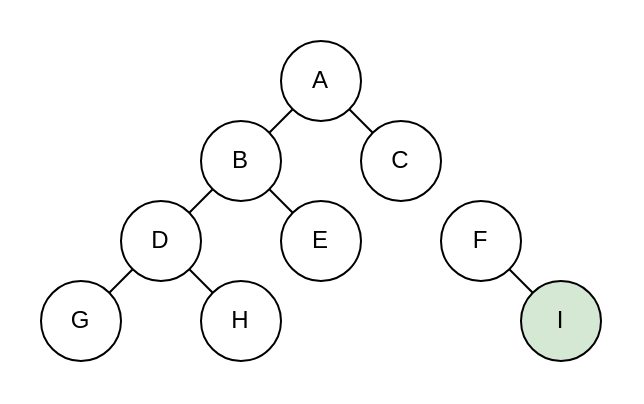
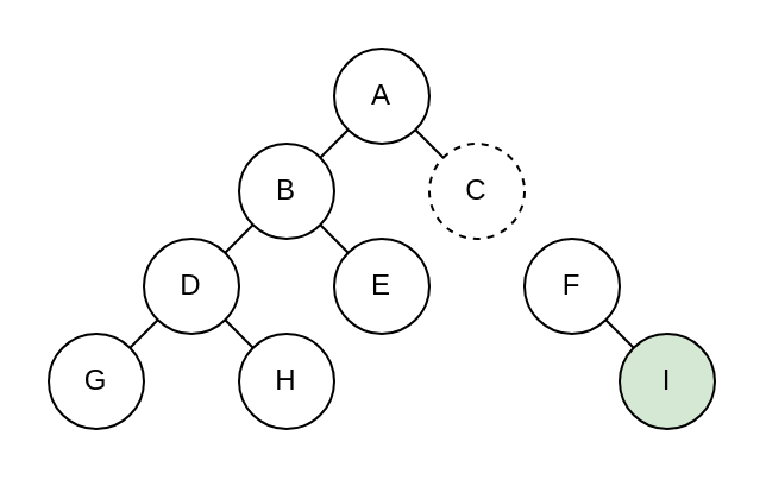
- <mxCell id="4" value="C" style="ellipse;whiteSpace=wrap;html=1;aspect=fixed;" vertex="1" parent="1"><mxGeometry x="180" y="60" width="40" height="40" as="geometry" /></mxCell>
+ <mxCell id="4" value="C" style="ellipse;whiteSpace=wrap;html=1;aspect=fixed;dashed=1;" vertex="1" parent="1"><mxGeometry x="180" y="60" width="40" height="40" as="geometry" /></mxCell>
